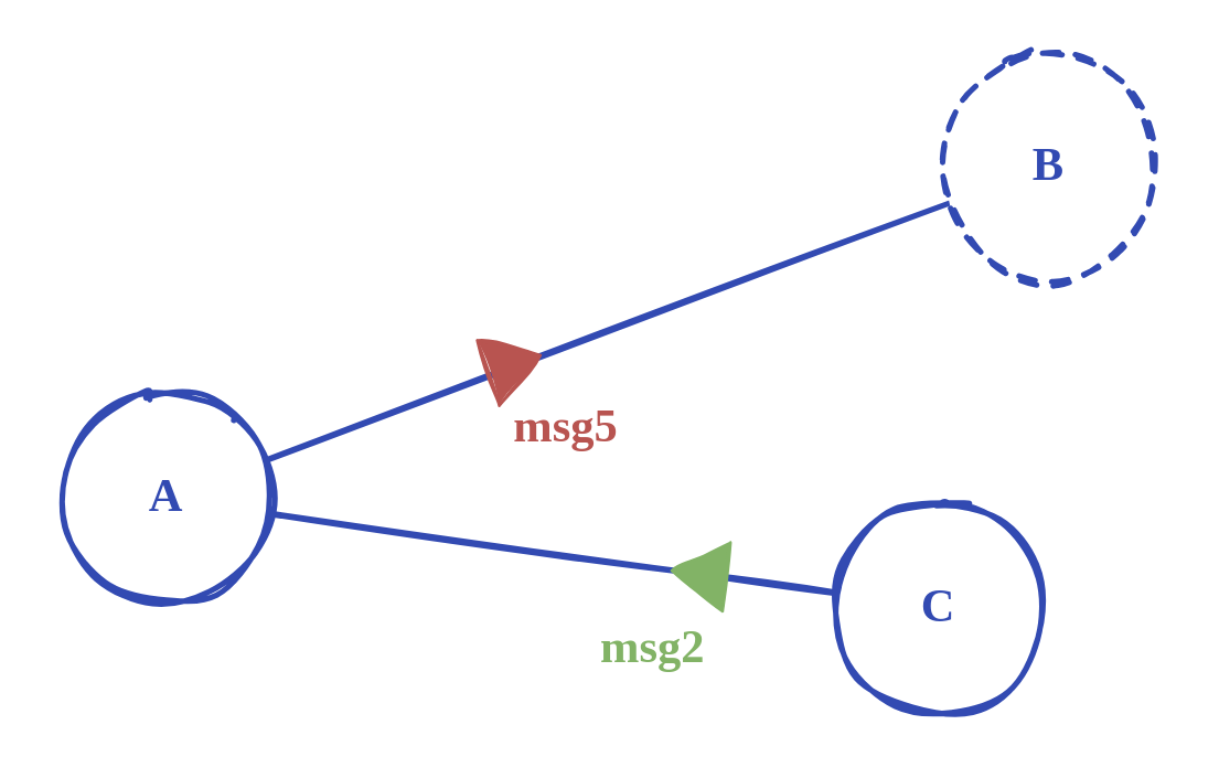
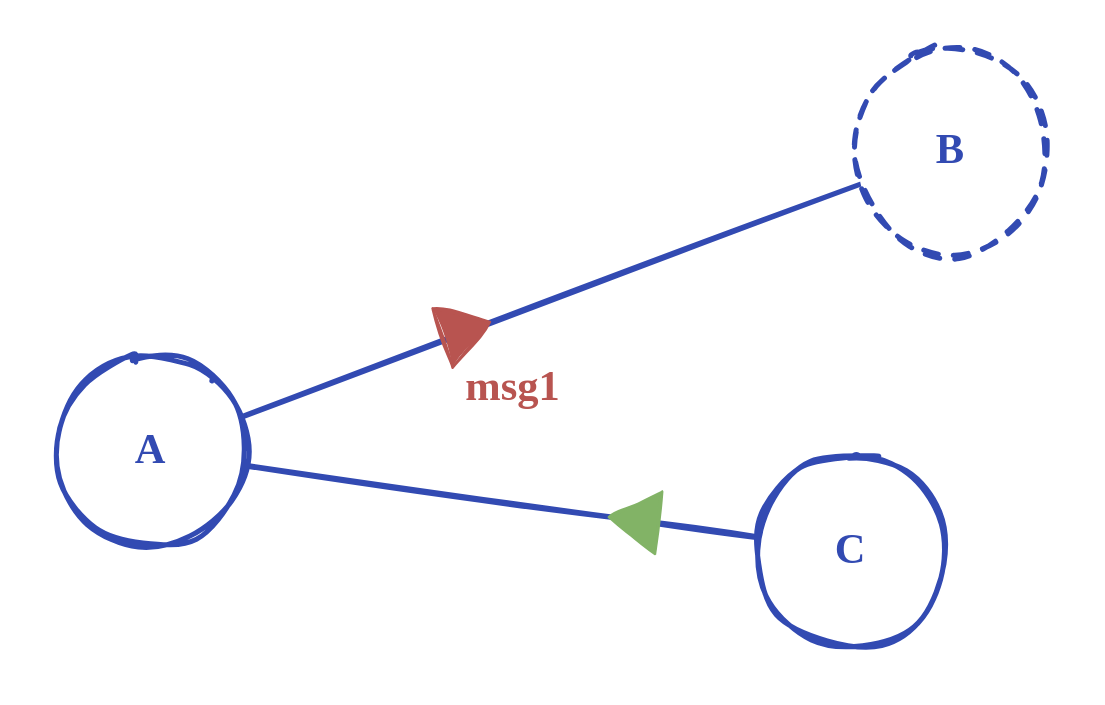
- <mxCell id="4" value="msg5" style="text;strokeColor=none;fillColor=none;align=center;verticalAlign=middle;rounded=0;fontFamily=Ink Free;fontSource=https%3A%2F%2Full-esit-sistemas-operativos.github.io%2Fssoo-apuntes%2Ffonts%2FInkFree.woff;fontStyle=1;fontColor=#B85450;fontSize=17;spacingBottom=5;" parent="1" vertex="1"><mxGeometry x="180" y="140" width="50" height="30" as="geometry" /></mxCell>
+ <mxCell id="4" value="msg1" style="text;strokeColor=none;fillColor=none;align=center;verticalAlign=middle;rounded=0;fontFamily=Ink Free;fontSource=https%3A%2F%2Full-esit-sistemas-operativos.github.io%2Fssoo-apuntes%2Ffonts%2FInkFree.woff;fontStyle=1;fontColor=#B85450;fontSize=17;spacingBottom=5;" parent="1" vertex="1"><mxGeometry x="180" y="140" width="50" height="30" as="geometry" /></mxCell>
- <mxCell id="5" value="msg2" style="text;strokeColor=none;fillColor=none;align=center;verticalAlign=middle;rounded=0;fontFamily=Ink Free;fontSource=https%3A%2F%2Full-esit-sistemas-operativos.github.io%2Fssoo-apuntes%2Ffonts%2FInkFree.woff;fontStyle=1;fontColor=#82B366;fontSize=17;spacingBottom=5;" parent="1" vertex="1"><mxGeometry x="210" y="220" width="53" height="30" as="geometry" /></mxCell>
